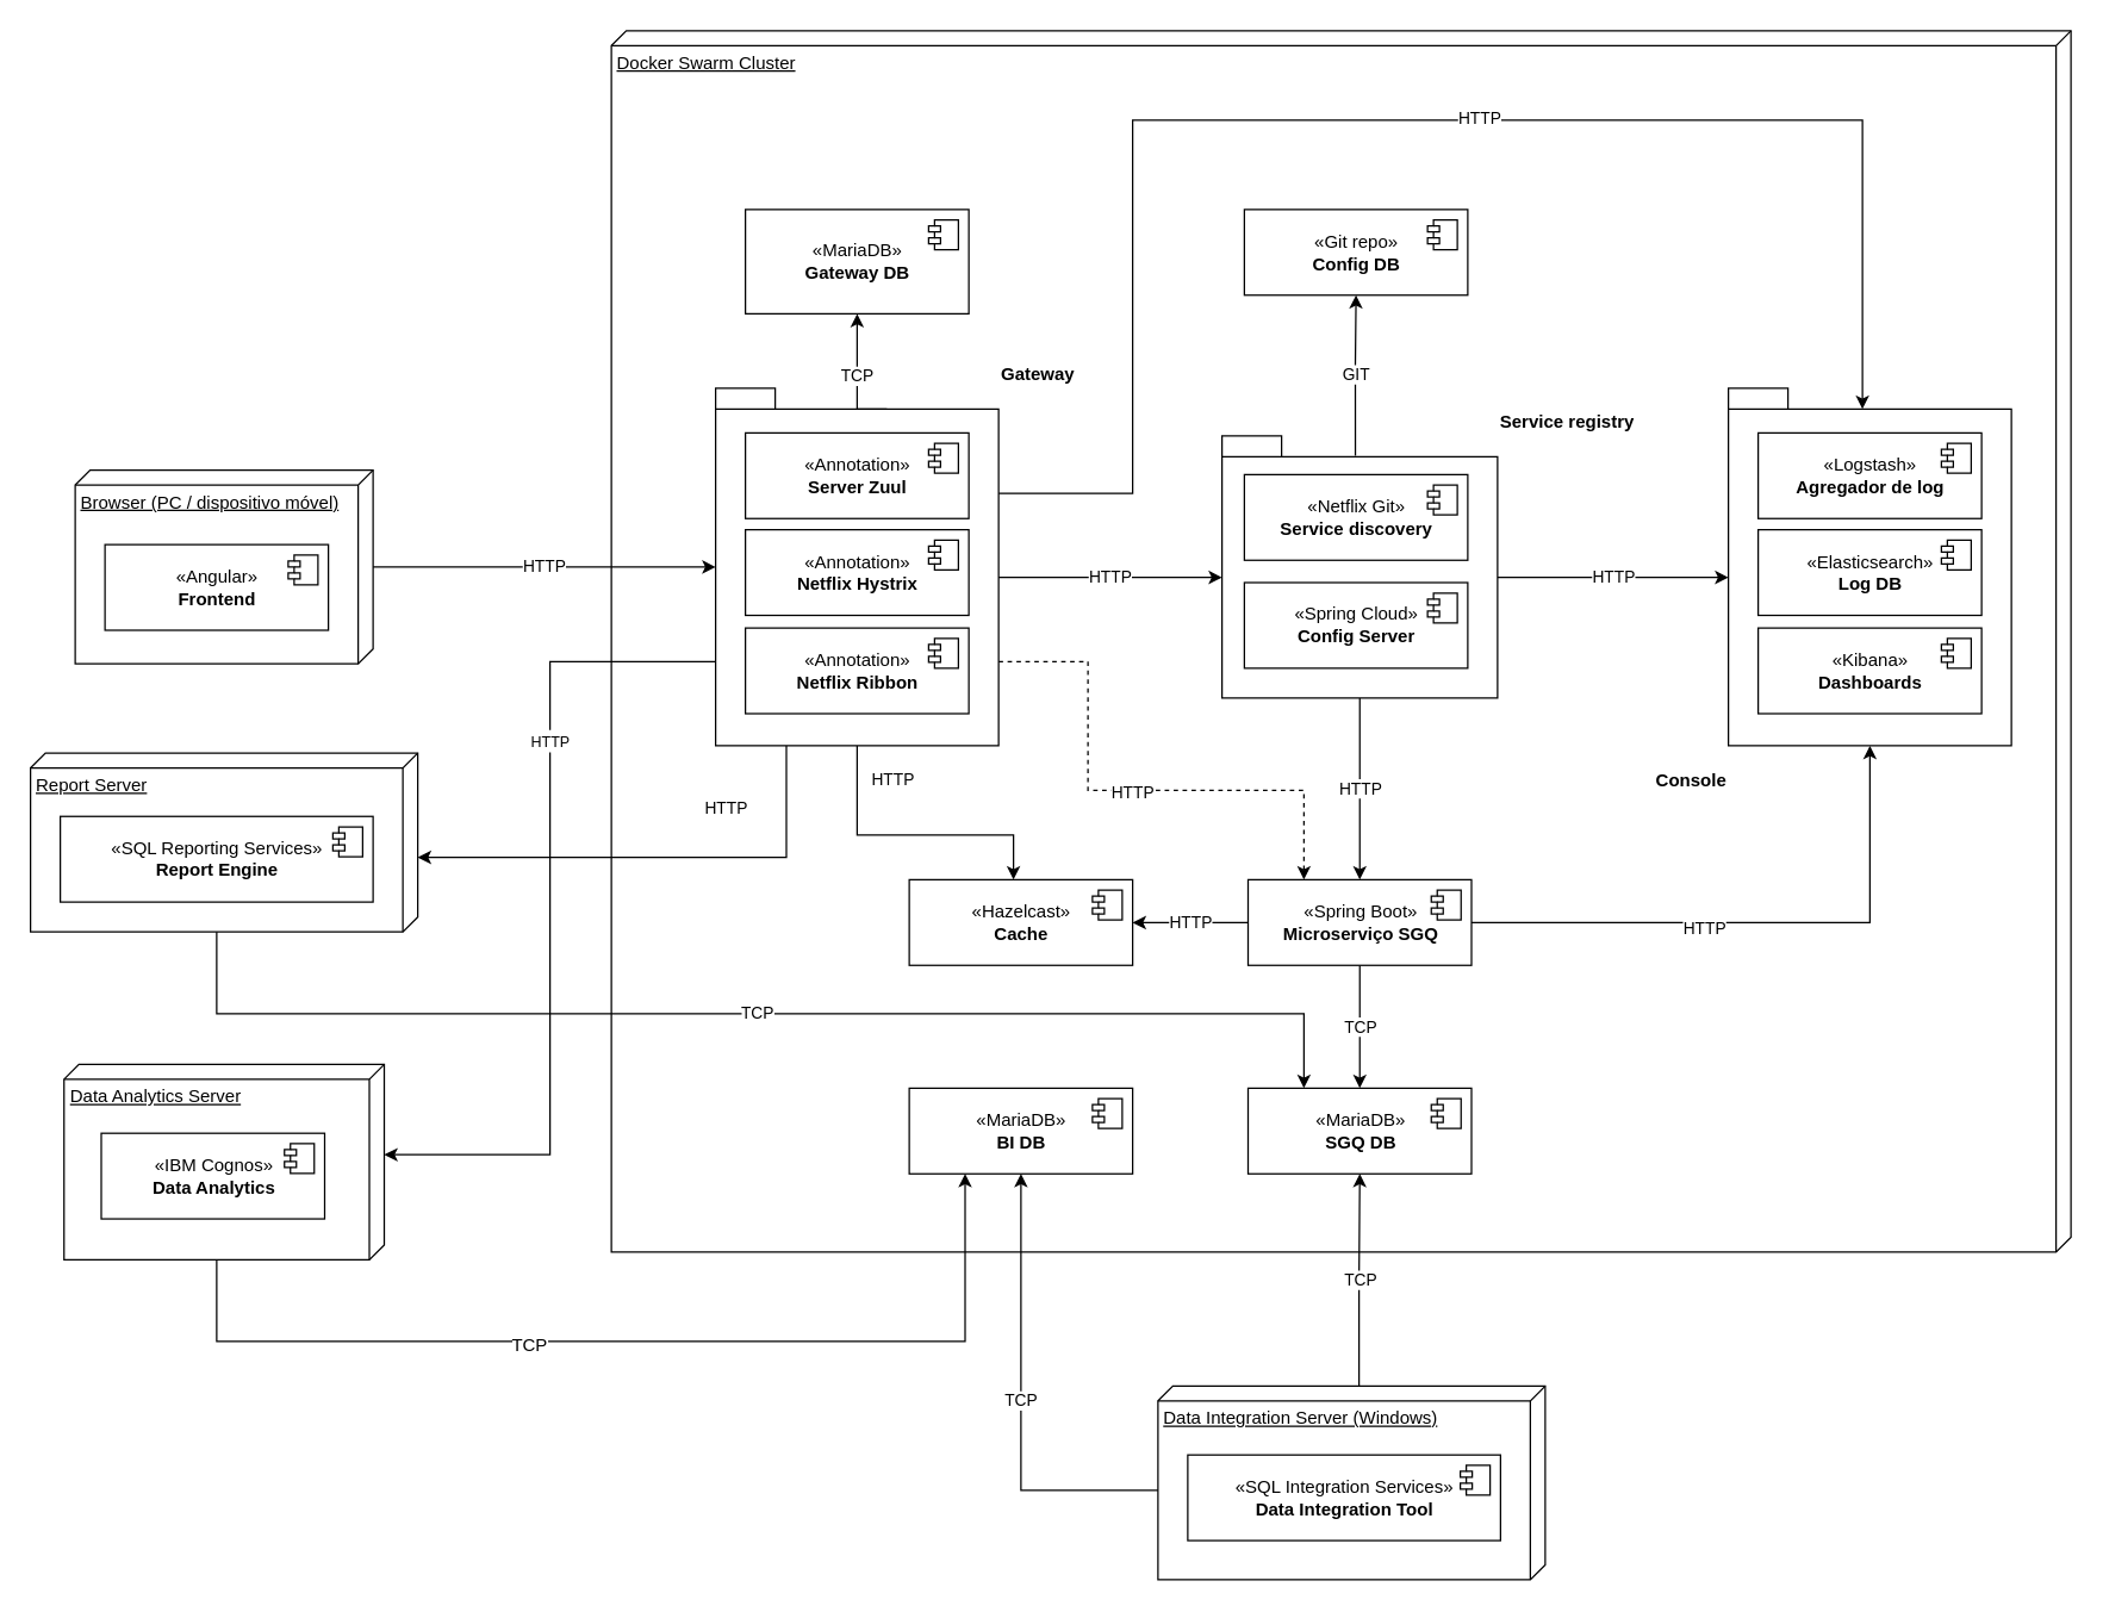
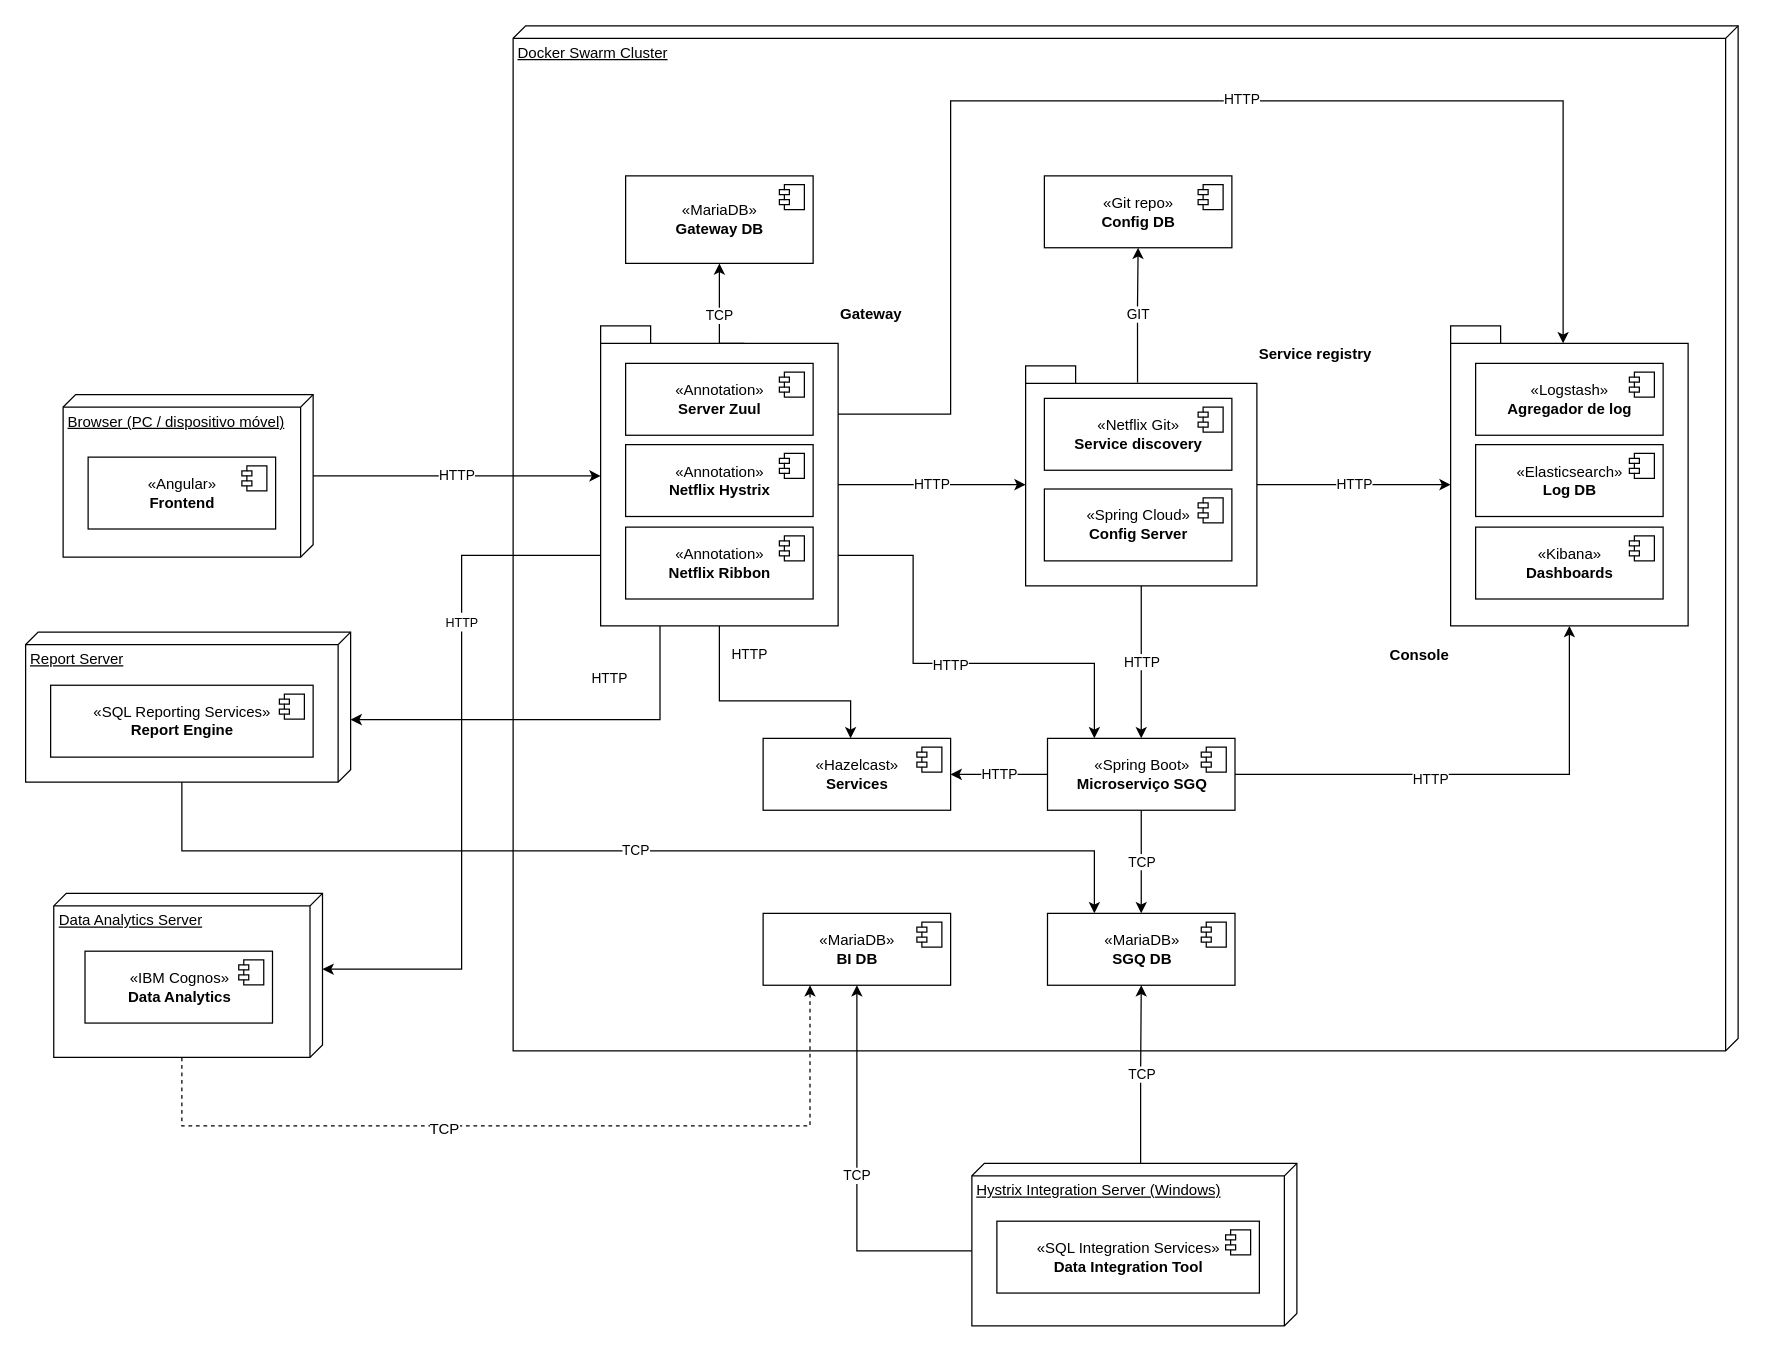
- <mxCell id="75" style="edgeStyle=orthogonalEdgeStyle;rounded=0;orthogonalLoop=1;jettySize=auto;html=1;exitX=0;exitY=0;exitDx=190;exitDy=183.5;exitPerimeter=0;entryX=0.25;entryY=0;entryDx=0;entryDy=0;fontSize=11;dashed=1;" edge="1" parent="1" source="20" target="7"><mxGeometry relative="1" as="geometry"><Array as="points"><mxPoint x="730" y="444" /><mxPoint x="730" y="530" /><mxPoint x="875" y="530" /></Array></mxGeometry></mxCell>
+ <mxCell id="75" style="edgeStyle=orthogonalEdgeStyle;rounded=0;orthogonalLoop=1;jettySize=auto;html=1;exitX=0;exitY=0;exitDx=190;exitDy=183.5;exitPerimeter=0;entryX=0.25;entryY=0;entryDx=0;entryDy=0;fontSize=11;" edge="1" parent="1" source="20" target="7"><mxGeometry relative="1" as="geometry"><Array as="points"><mxPoint x="730" y="444" /><mxPoint x="730" y="530" /><mxPoint x="875" y="530" /></Array></mxGeometry></mxCell>
- <mxCell id="13" value="«Hazelcast»&lt;br&gt;&lt;b&gt;Cache&lt;/b&gt;" style="html=1;" parent="1" vertex="1"><mxGeometry x="610" y="590" width="150" height="57.5" as="geometry" /></mxCell>
+ <mxCell id="13" value="«Hazelcast»&lt;br&gt;&lt;b&gt;Services&lt;/b&gt;" style="html=1;" parent="1" vertex="1"><mxGeometry x="610" y="590" width="150" height="57.5" as="geometry" /></mxCell>
- <mxCell id="65" style="edgeStyle=orthogonalEdgeStyle;rounded=0;orthogonalLoop=1;jettySize=auto;html=1;exitX=0;exitY=0;exitDx=131.25;exitDy=112.5;exitPerimeter=0;entryX=0.25;entryY=1;entryDx=0;entryDy=0;" edge="1" parent="1" source="28" target="11"><mxGeometry relative="1" as="geometry"><Array as="points"><mxPoint x="145" y="900" /><mxPoint x="648" y="900" /></Array></mxGeometry></mxCell>
+ <mxCell id="65" style="edgeStyle=orthogonalEdgeStyle;rounded=0;orthogonalLoop=1;jettySize=auto;html=1;exitX=0;exitY=0;exitDx=131.25;exitDy=112.5;exitPerimeter=0;entryX=0.25;entryY=1;entryDx=0;entryDy=0;dashed=1;" edge="1" parent="1" source="28" target="11"><mxGeometry relative="1" as="geometry"><Array as="points"><mxPoint x="145" y="900" /><mxPoint x="648" y="900" /></Array></mxGeometry></mxCell>
- <mxCell id="37" value="Data Integration Server (Windows)" style="verticalAlign=top;align=left;spacingTop=8;spacingLeft=2;spacingRight=12;shape=cube;size=10;direction=south;fontStyle=4;html=1;" parent="36" vertex="1"><mxGeometry width="260" height="130" as="geometry" /></mxCell>
+ <mxCell id="37" value="Hystrix Integration Server (Windows)" style="verticalAlign=top;align=left;spacingTop=8;spacingLeft=2;spacingRight=12;shape=cube;size=10;direction=south;fontStyle=4;html=1;" parent="36" vertex="1"><mxGeometry width="260" height="130" as="geometry" /></mxCell>
